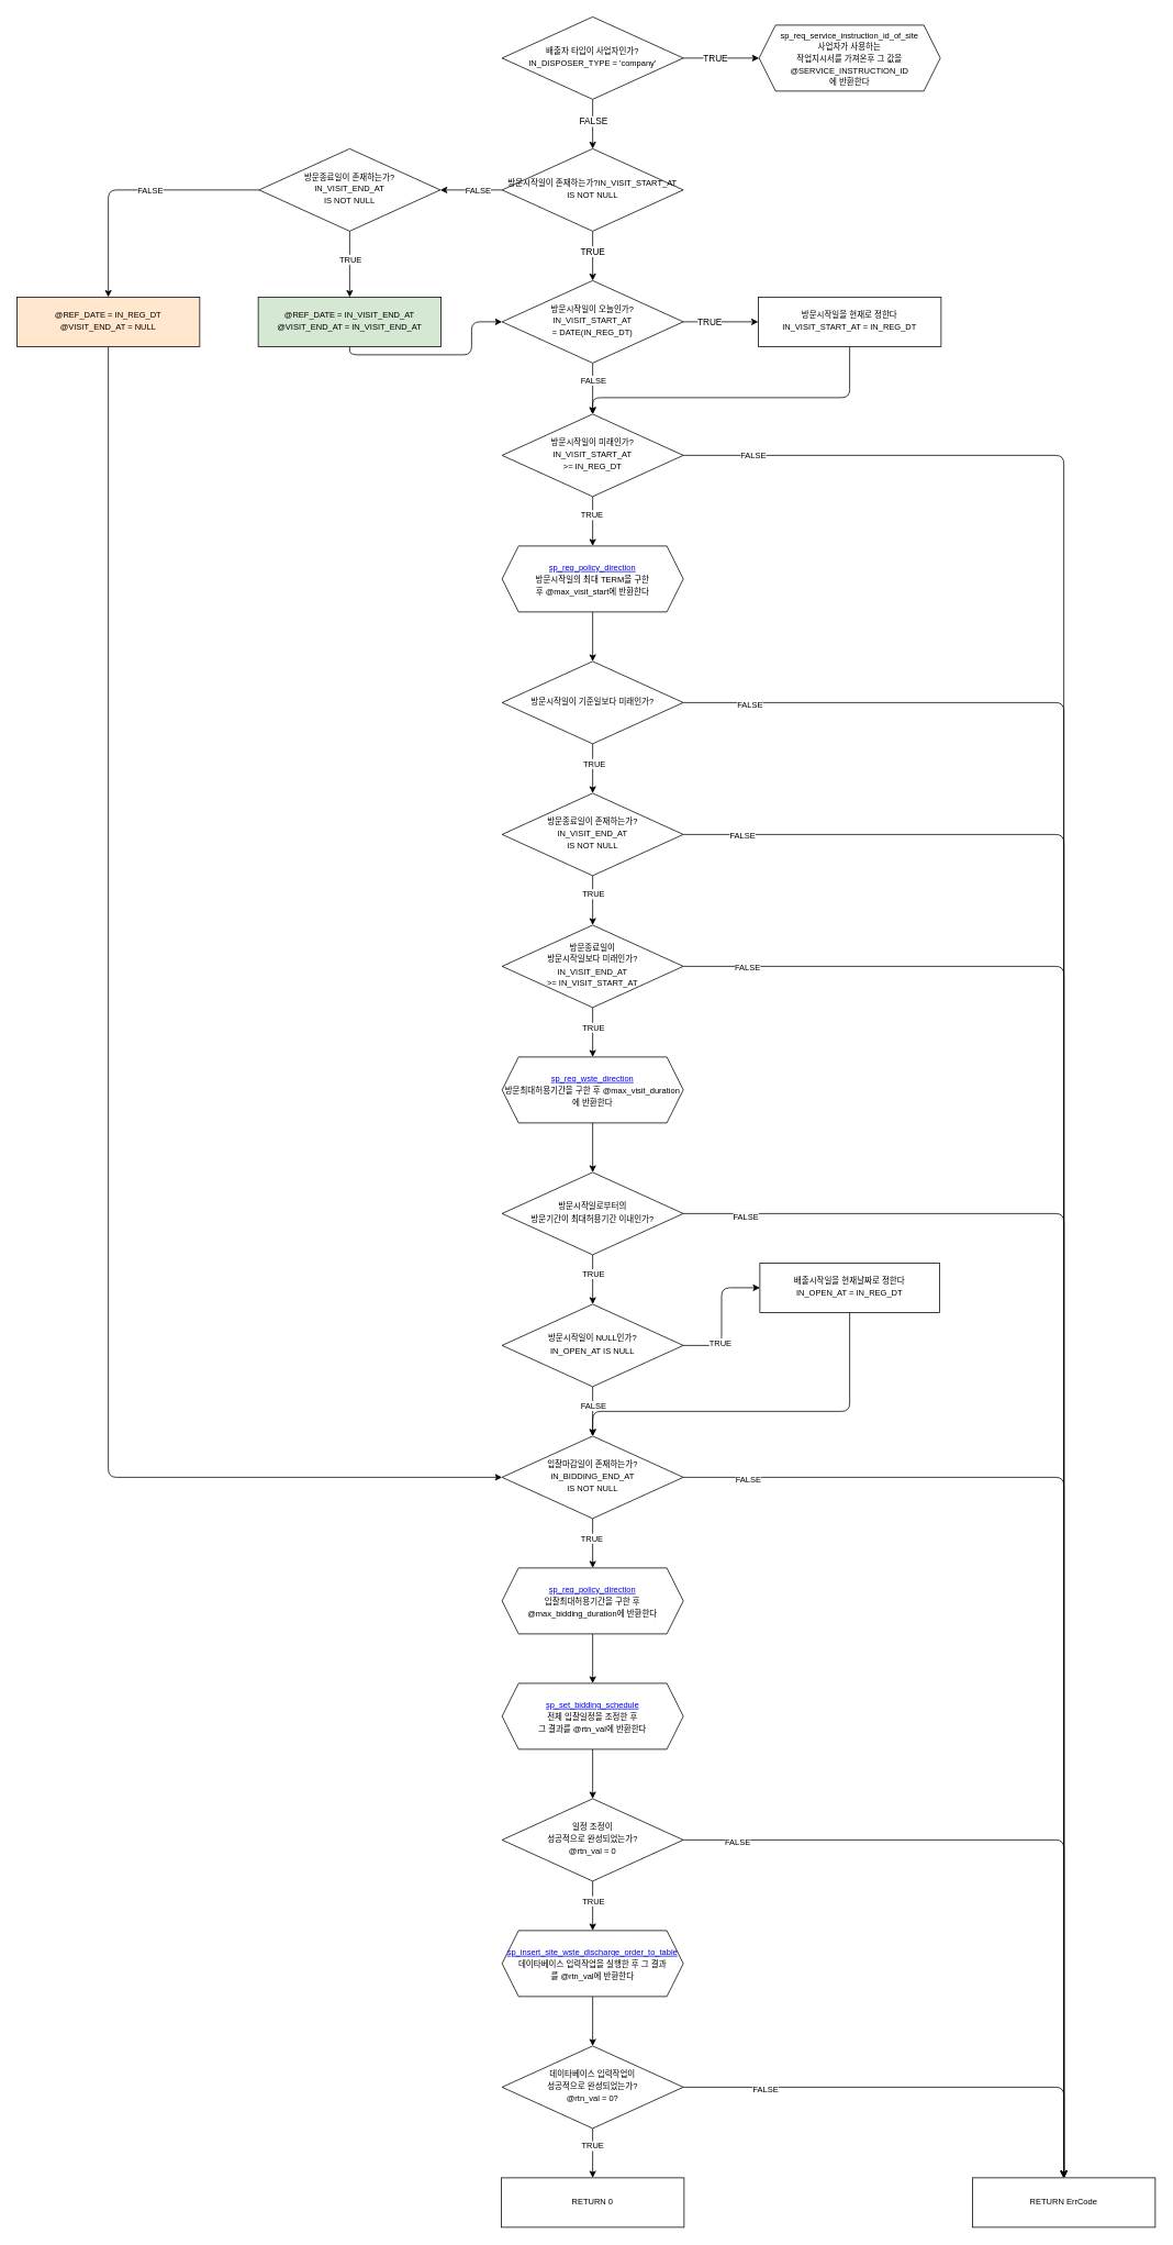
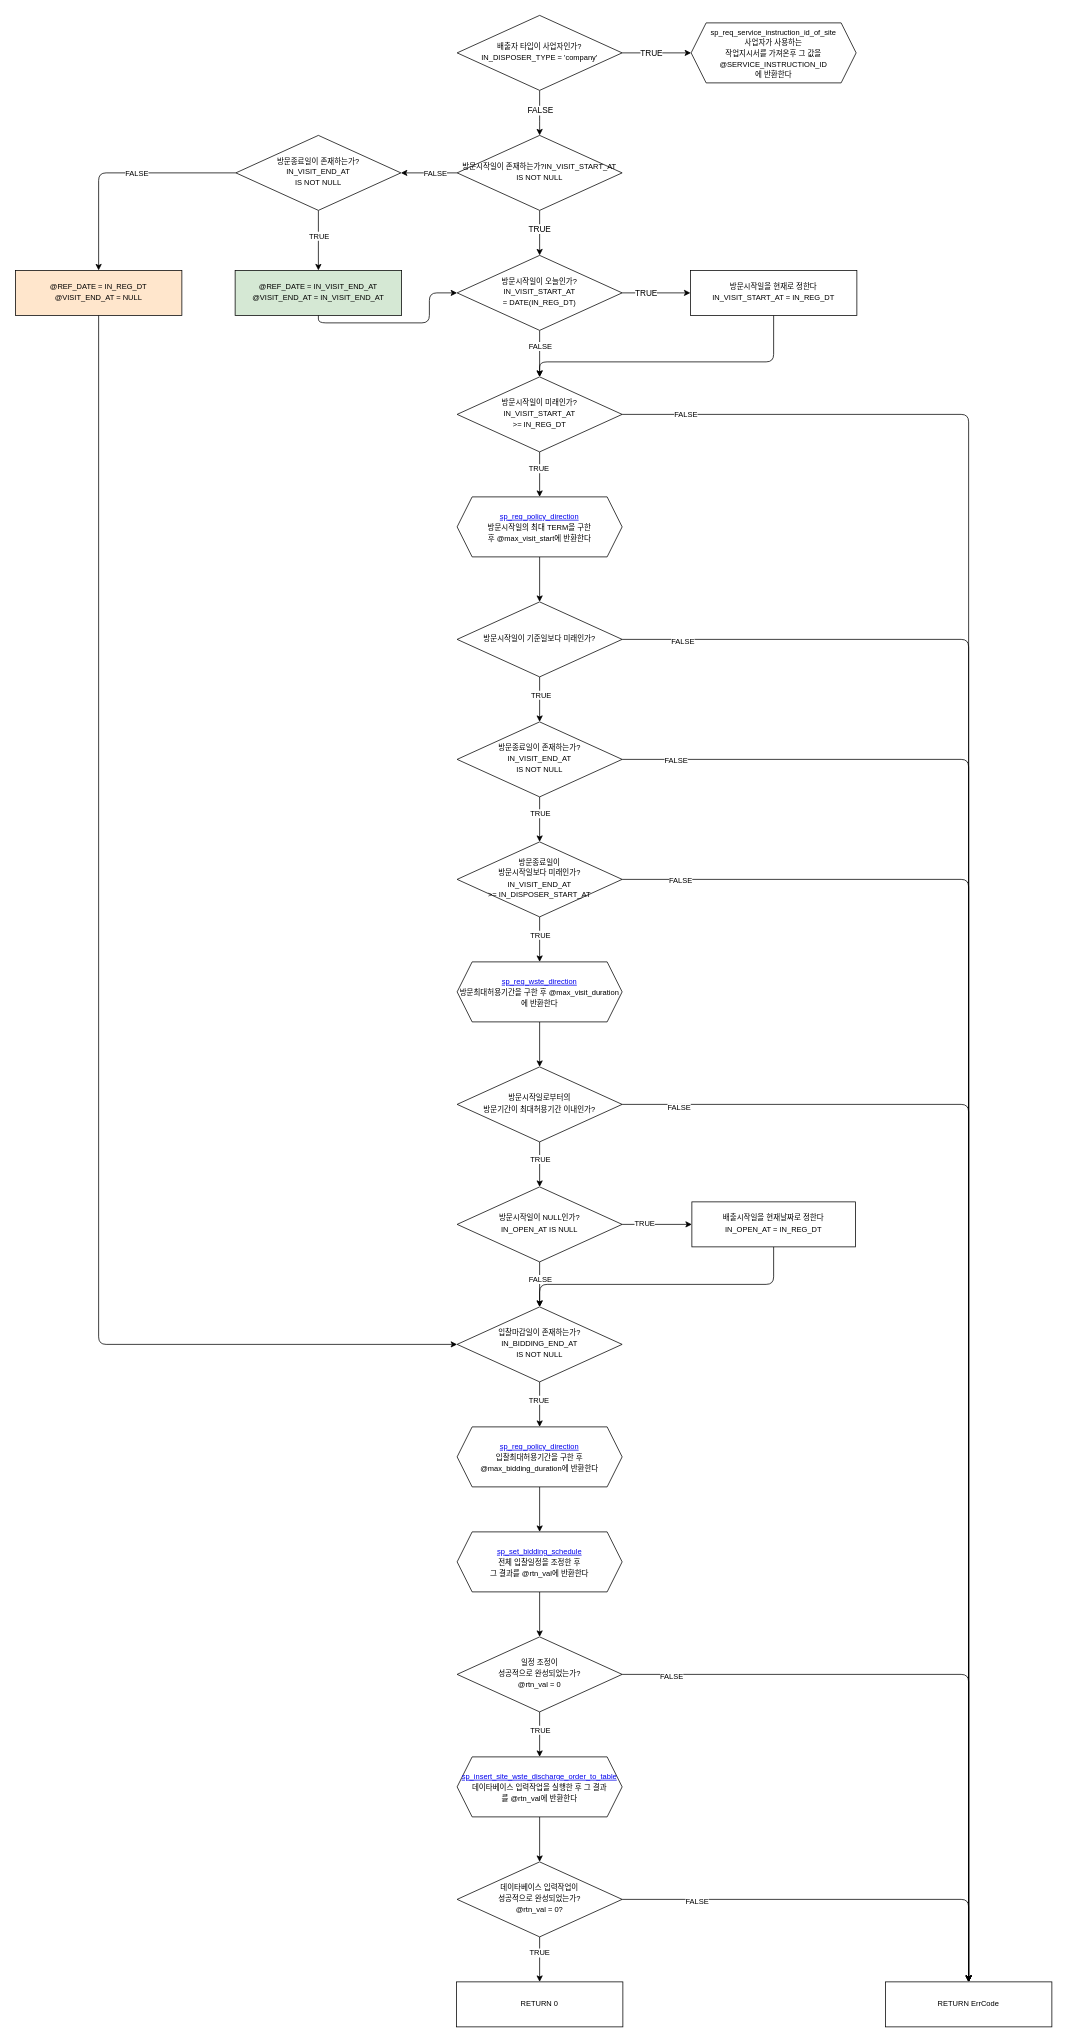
- <mxCell id="41" value="&lt;span style=&quot;font-size: 10px&quot;&gt;방문종료일이 &lt;br&gt;방문시작일보다 미래인가?&lt;br&gt;&lt;/span&gt;&lt;span style=&quot;font-size: 10px&quot;&gt;IN_VISIT_END_AT &lt;br&gt;&amp;gt;= IN_VISIT_START_AT&lt;/span&gt;" style="rhombus;whiteSpace=wrap;html=1;shadow=0;strokeWidth=1;spacing=6;spacingTop=-4;" vertex="1" parent="1"><mxGeometry x="609" y="1122" width="220" height="100" as="geometry" /></mxCell>
+ <mxCell id="41" value="&lt;span style=&quot;font-size: 10px&quot;&gt;방문종료일이 &lt;br&gt;방문시작일보다 미래인가?&lt;br&gt;&lt;/span&gt;&lt;span style=&quot;font-size: 10px&quot;&gt;IN_VISIT_END_AT &lt;br&gt;&amp;gt;= IN_DISPOSER_START_AT&lt;/span&gt;" style="rhombus;whiteSpace=wrap;html=1;shadow=0;strokeWidth=1;spacing=6;spacingTop=-4;" vertex="1" parent="1"><mxGeometry x="609" y="1122" width="220" height="100" as="geometry" /></mxCell>
- <mxCell id="55" value="&lt;font style=&quot;font-size: 10px&quot;&gt;배출시작일을 현재날짜로 정한다&lt;br&gt;IN_OPEN_AT = IN_REG_DT&lt;/font&gt;" style="whiteSpace=wrap;html=1;shadow=0;strokeWidth=1;spacing=6;spacingTop=-4;" vertex="1" parent="1"><mxGeometry x="922" y="1532" width="218" height="60" as="geometry" /></mxCell>
+ <mxCell id="55" value="&lt;font style=&quot;font-size: 10px&quot;&gt;배출시작일을 현재날짜로 정한다&lt;br&gt;IN_OPEN_AT = IN_REG_DT&lt;/font&gt;" style="whiteSpace=wrap;html=1;shadow=0;strokeWidth=1;spacing=6;spacingTop=-4;" vertex="1" parent="1"><mxGeometry x="922" y="1602" width="218" height="60" as="geometry" /></mxCell>
- <mxCell id="58" style="edgeStyle=orthogonalEdgeStyle;html=1;entryX=0.5;entryY=0;entryDx=0;entryDy=0;fontSize=10;" edge="1" parent="1" source="60" target="78"><mxGeometry relative="1" as="geometry" /></mxCell>
- <mxCell id="59" value="FALSE" style="edgeLabel;html=1;align=center;verticalAlign=middle;resizable=0;points=[];fontSize=10;" vertex="1" connectable="0" parent="58"><mxGeometry x="-0.881" y="-2" relative="1" as="geometry"><mxPoint as="offset" /></mxGeometry></mxCell>
